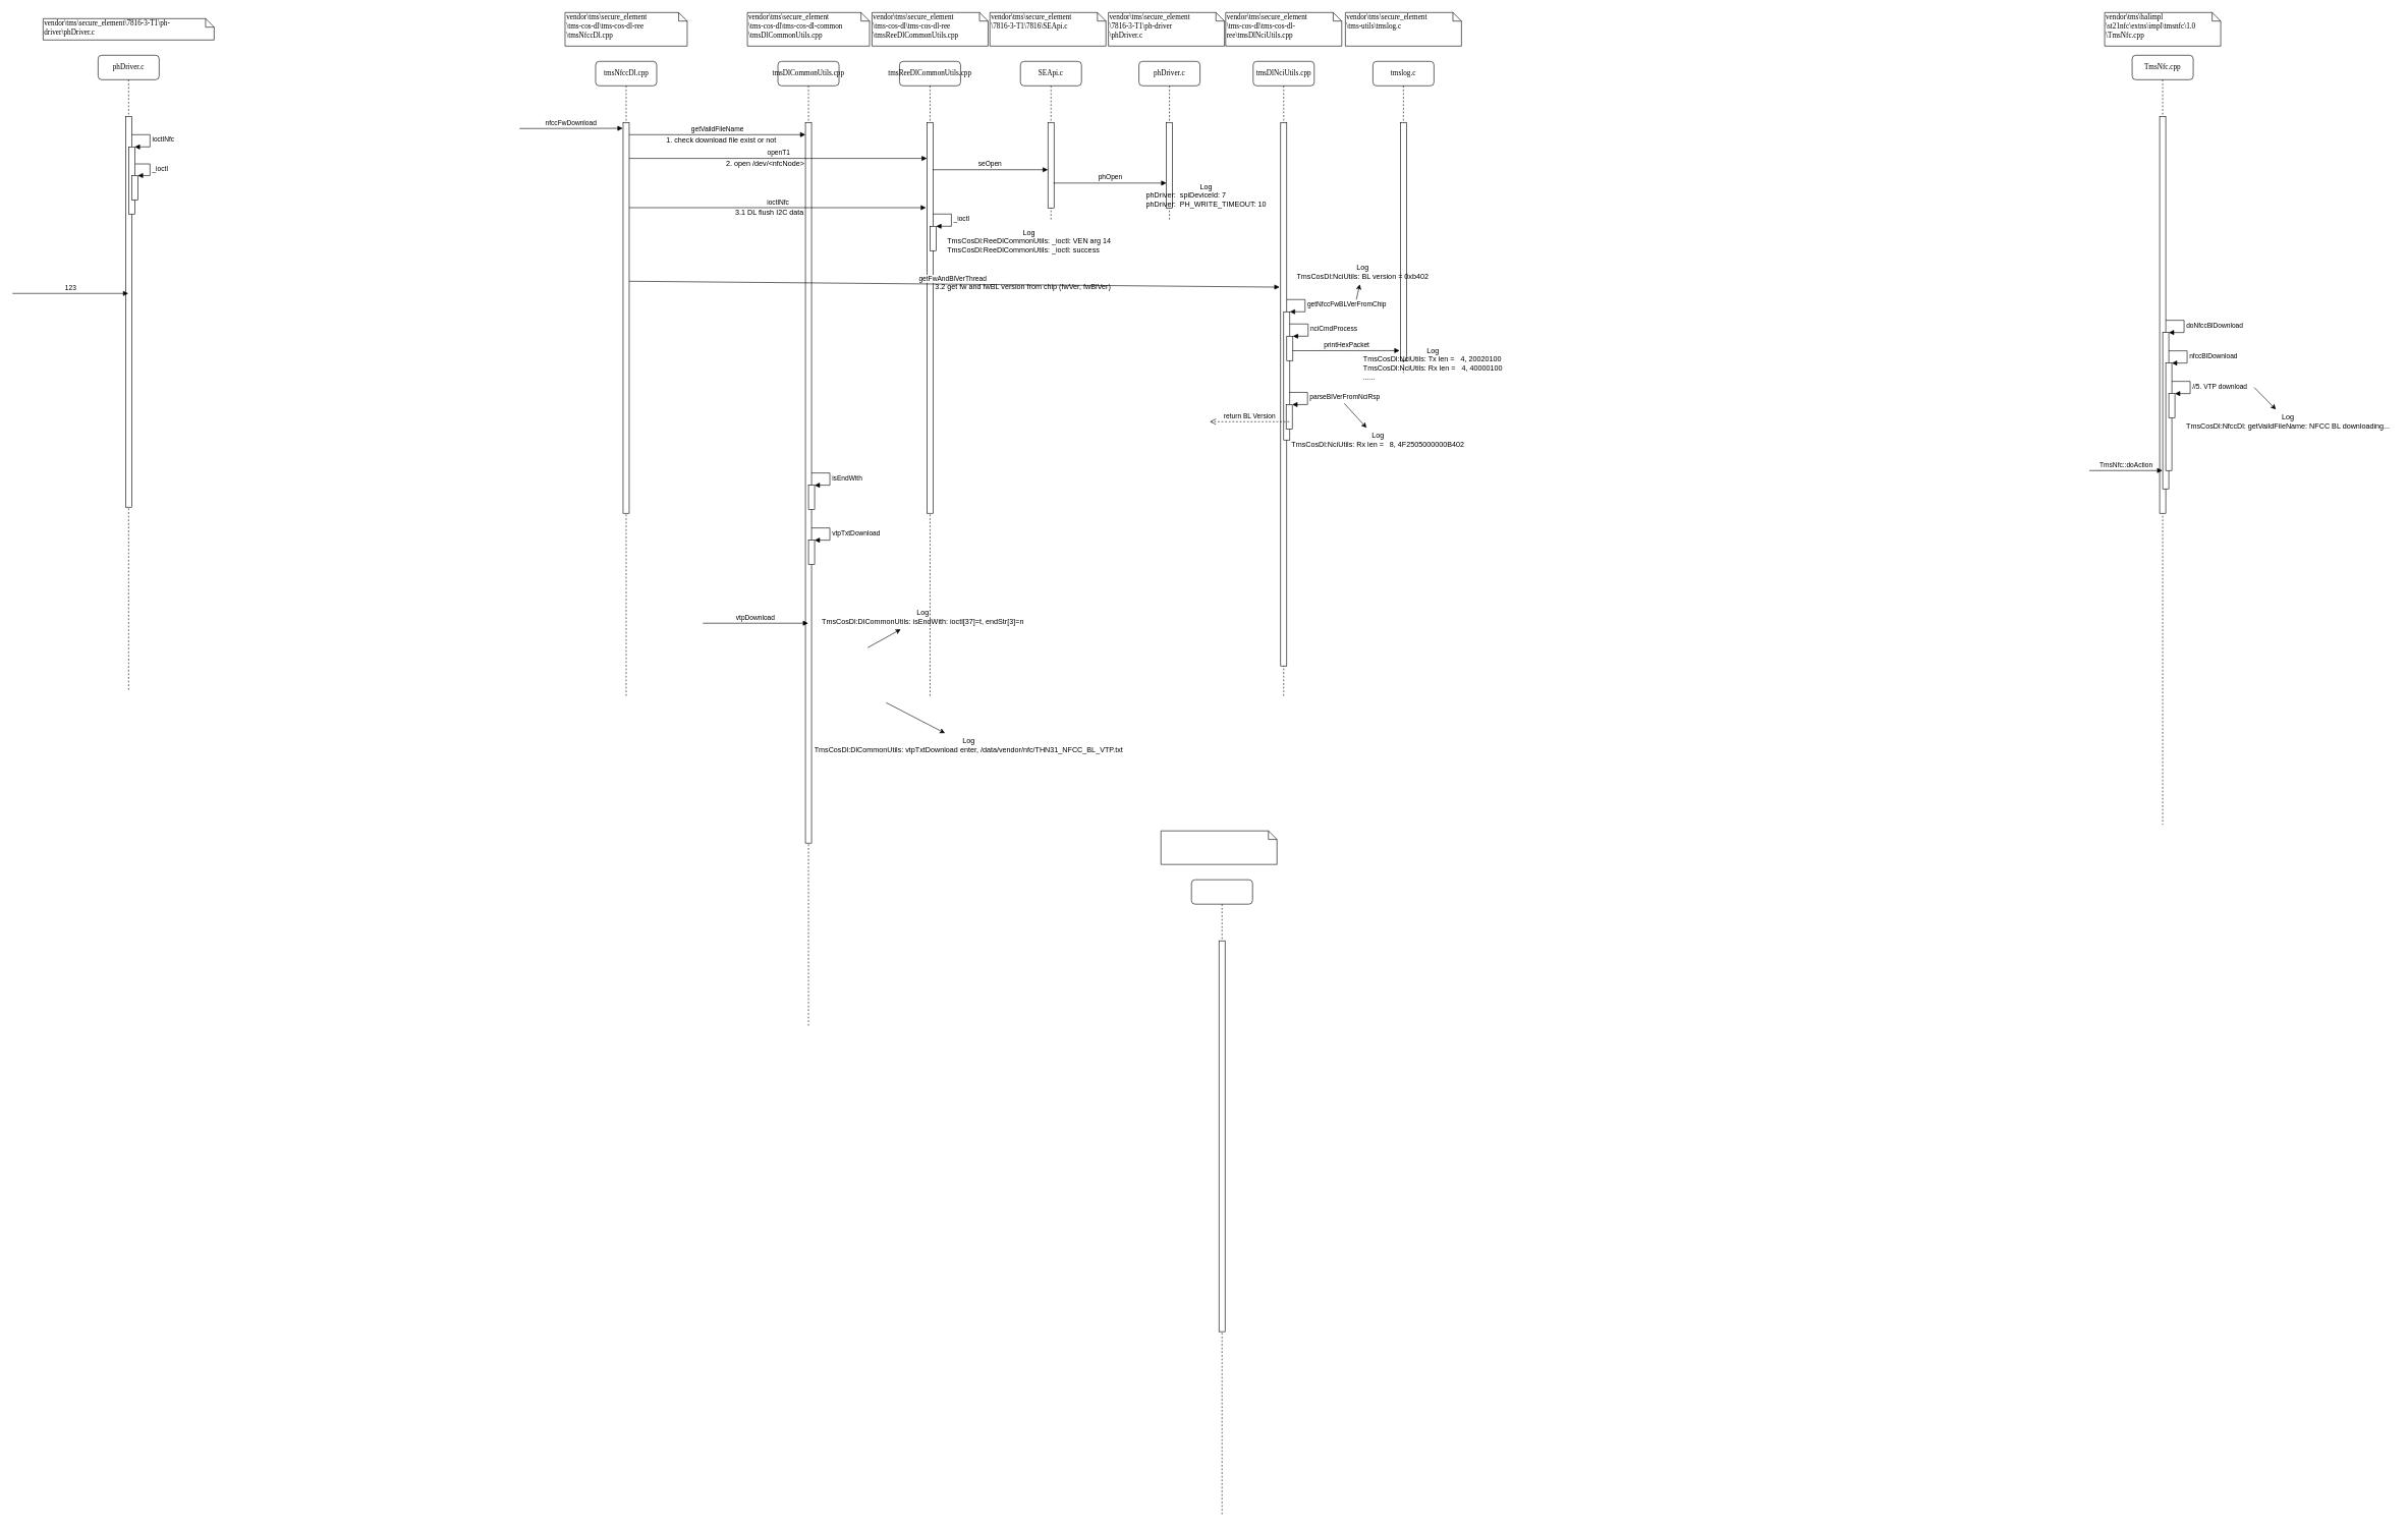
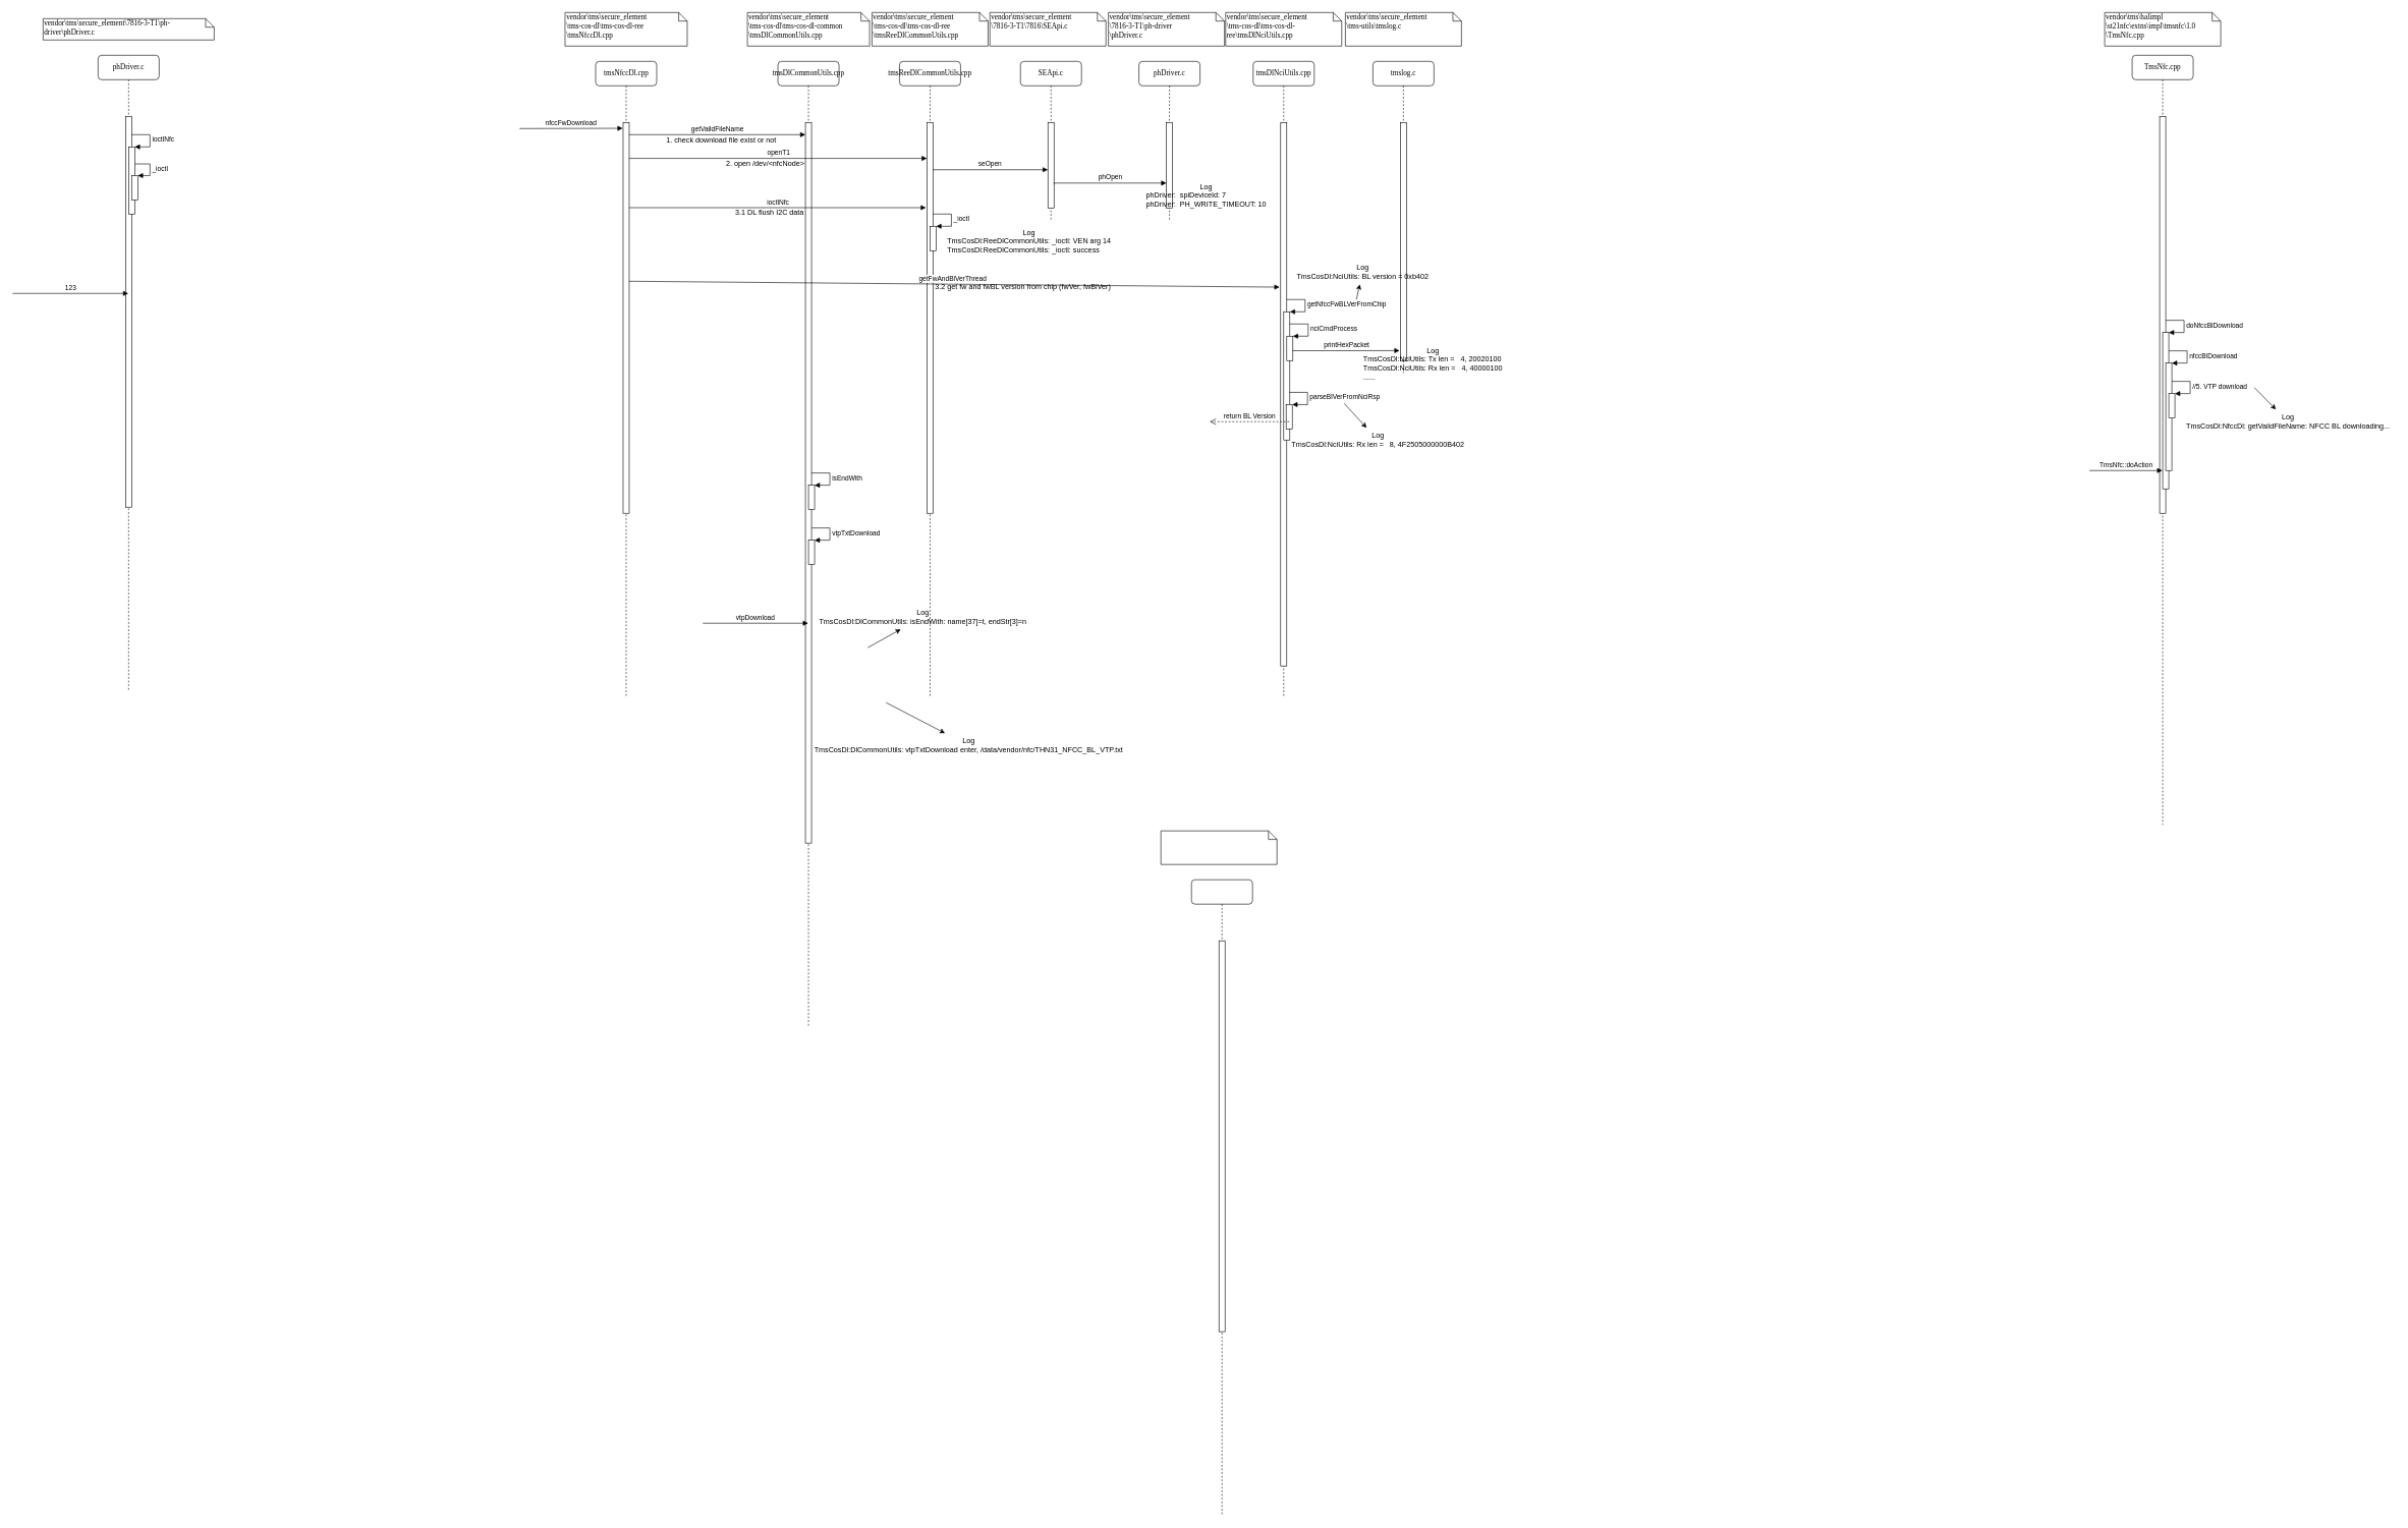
- <mxCell id="59" value="Log&lt;br&gt;TmsCosDl:DlCommonUtils: isEndWith: ioctl[37]=t, endStr[3]=n" style="text;html=1;resizable=0;autosize=1;align=center;verticalAlign=middle;points=[];fillColor=none;strokeColor=none;rounded=0;" vertex="1" parent="1"><mxGeometry x="1330" y="990" width="360" height="40" as="geometry" /></mxCell>
+ <mxCell id="59" value="Log&lt;br&gt;TmsCosDl:DlCommonUtils: isEndWith: name[37]=t, endStr[3]=n" style="text;html=1;resizable=0;autosize=1;align=center;verticalAlign=middle;points=[];fillColor=none;strokeColor=none;rounded=0;" vertex="1" parent="1"><mxGeometry x="1330" y="990" width="360" height="40" as="geometry" /></mxCell>
